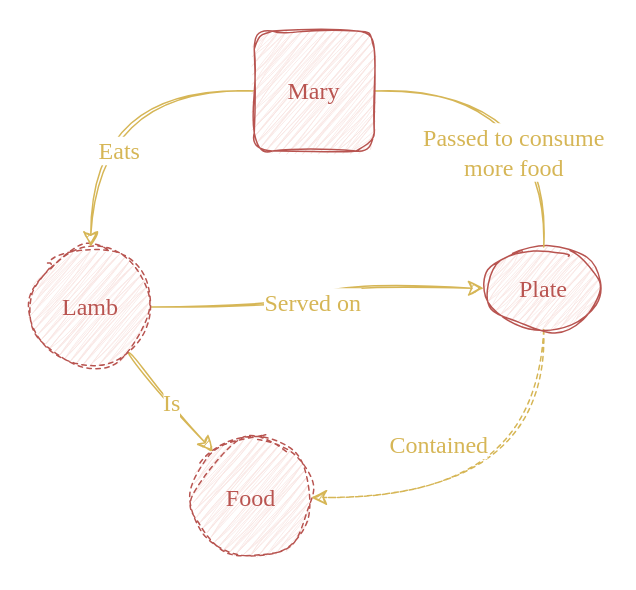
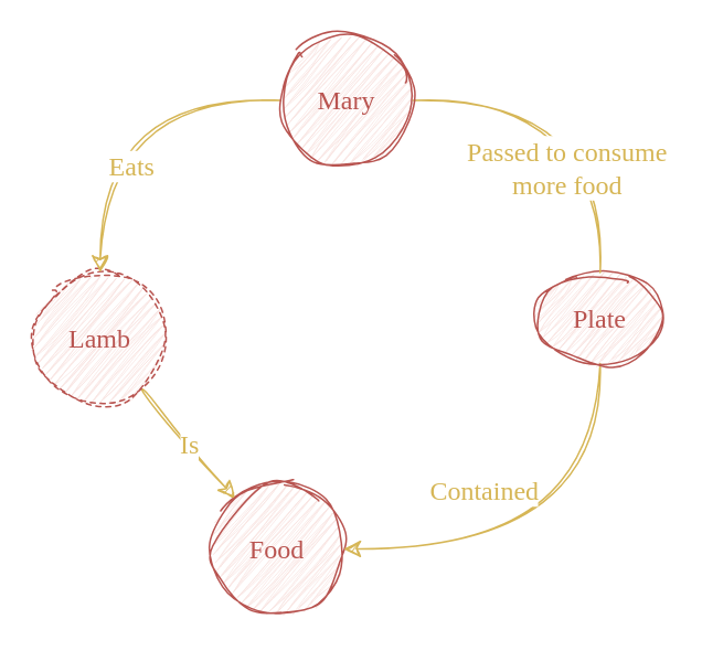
- <mxCell id="15" value="Mary" style="whiteSpace=wrap;html=1;aspect=fixed;fontSize=16;fillColor=#F8E4E2;strokeColor=#b85450;fillStyle=zigzag;fontFamily=Comic Sans MS;fontColor=#b95450;sketch=1;curveFitting=1;jiggle=2;rounded=1;" parent="1" vertex="1"><mxGeometry x="169" y="20" width="80" height="80" as="geometry" /></mxCell>
+ <mxCell id="15" value="Mary" style="ellipse;whiteSpace=wrap;html=1;aspect=fixed;fontSize=16;fillColor=#F8E4E2;strokeColor=#b85450;fillStyle=zigzag;fontFamily=Comic Sans MS;fontColor=#b95450;sketch=1;curveFitting=1;jiggle=2;" parent="1" vertex="1"><mxGeometry x="169" y="20" width="80" height="80" as="geometry" /></mxCell>
- <mxCell id="8" style="edgeStyle=orthogonalEdgeStyle;rounded=0;orthogonalLoop=1;jettySize=auto;html=1;fontSize=11;startSize=8;endSize=8;sketch=1;curveFitting=1;jiggle=2;fontFamily=Comic Sans MS;spacing=2;fillColor=#fff2cc;strokeColor=#d6b656;endArrow=classic;endFill=1;curved=1;" parent="1" source="10" target="5" edge="1"><mxGeometry relative="1" as="geometry" /></mxCell>
- <mxCell id="9" value="Served on" style="edgeLabel;html=1;align=center;verticalAlign=middle;resizable=0;points=[];fontSize=16;fontFamily=Comic Sans MS;fontColor=#d6b656;" parent="8" vertex="1" connectable="0"><mxGeometry x="-0.155" y="2" relative="1" as="geometry"><mxPoint x="8" y="-2" as="offset" /></mxGeometry></mxCell>
- <mxCell id="3" style="rounded=0;orthogonalLoop=1;jettySize=auto;html=1;entryX=1;entryY=0.5;entryDx=0;entryDy=0;fontSize=11;startSize=8;endSize=8;exitX=0.5;exitY=1;exitDx=0;exitDy=0;edgeStyle=orthogonalEdgeStyle;curved=1;endArrow=classic;endFill=1;sketch=1;curveFitting=1;jiggle=2;fontFamily=Comic Sans MS;spacing=2;fillColor=#fff2cc;strokeColor=#d6b656;dashed=1;" parent="1" source="5" target="2" edge="1"><mxGeometry relative="1" as="geometry" /></mxCell>
+ <mxCell id="3" style="rounded=0;orthogonalLoop=1;jettySize=auto;html=1;entryX=1;entryY=0.5;entryDx=0;entryDy=0;fontSize=11;startSize=8;endSize=8;exitX=0.5;exitY=1;exitDx=0;exitDy=0;edgeStyle=orthogonalEdgeStyle;curved=1;endArrow=classic;endFill=1;sketch=1;curveFitting=1;jiggle=2;fontFamily=Comic Sans MS;spacing=2;fillColor=#fff2cc;strokeColor=#d6b656;" parent="1" source="5" target="2" edge="1"><mxGeometry relative="1" as="geometry" /></mxCell>
- <mxCell id="2" value="Food" style="ellipse;whiteSpace=wrap;html=1;aspect=fixed;fontSize=16;fillColor=#F8E4E2;strokeColor=#b85450;fillStyle=zigzag;fontFamily=Comic Sans MS;fontColor=#b95450;sketch=1;curveFitting=1;jiggle=2;dashed=1;" parent="1" vertex="1"><mxGeometry x="127" y="291" width="80" height="80" as="geometry" /></mxCell>
+ <mxCell id="2" value="Food" style="ellipse;whiteSpace=wrap;html=1;aspect=fixed;fontSize=16;fillColor=#F8E4E2;strokeColor=#b85450;fillStyle=zigzag;fontFamily=Comic Sans MS;fontColor=#b95450;sketch=1;curveFitting=1;jiggle=2;" parent="1" vertex="1"><mxGeometry x="127" y="291" width="80" height="80" as="geometry" /></mxCell>
